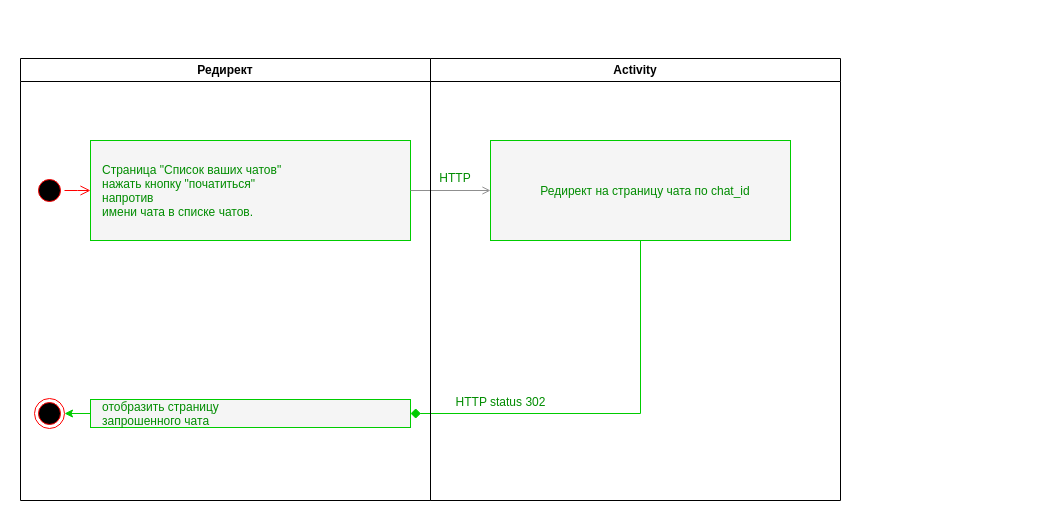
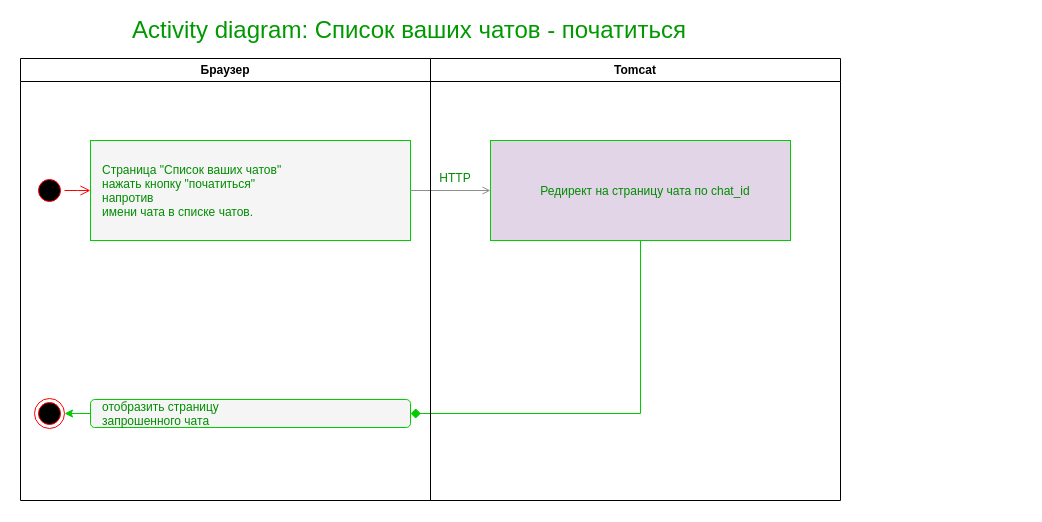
+ <mxCell id="15" value="Activity diagram: Список ваших чатов - початиться" style="text;html=1;strokeColor=none;fillColor=none;align=left;verticalAlign=middle;whiteSpace=wrap;rounded=0;fontSize=24;fontColor=#009900;" vertex="1" parent="1"><mxGeometry x="130" y="20" width="890" height="20" as="geometry" /></mxCell>
- <mxCell id="11" value="Редирект" style="swimlane;whiteSpace=wrap" vertex="1" parent="1"><mxGeometry x="20" y="58" width="410" height="442" as="geometry" /></mxCell>
+ <mxCell id="11" value="Браузер" style="swimlane;whiteSpace=wrap" vertex="1" parent="1"><mxGeometry x="20" y="58" width="410" height="442" as="geometry" /></mxCell>
- <mxCell id="13" value="Activity" style="swimlane;whiteSpace=wrap" vertex="1" parent="1"><mxGeometry x="430" y="58" width="410" height="442" as="geometry" /></mxCell>
+ <mxCell id="13" value="Tomcat" style="swimlane;whiteSpace=wrap" vertex="1" parent="1"><mxGeometry x="430" y="58" width="410" height="442" as="geometry" /></mxCell>
- <mxCell id="2" value="Редирект на страницу чата по chat_id" style="align=center;spacingLeft=10;fillColor=#f5f5f5;strokeColor=#00CC00;fontColor=#008C00;container=0;verticalAlign=middle;" vertex="1" parent="1"><mxGeometry x="490" y="140" width="300" height="100" as="geometry" /></mxCell>
+ <mxCell id="2" value="Редирект на страницу чата по chat_id" style="align=center;spacingLeft=10;fillColor=#e1d5e7;strokeColor=#00CC00;fontColor=#008C00;container=0;verticalAlign=middle;" vertex="1" parent="1"><mxGeometry x="490" y="140" width="300" height="100" as="geometry" /></mxCell>
- <mxCell id="14" value="HTTP status 302" style="text;html=1;fillColor=none;align=center;verticalAlign=middle;whiteSpace=wrap;rounded=0;fontColor=#008C00;container=0;" vertex="1" parent="13"><mxGeometry x="10" y="334" width="121" height="20" as="geometry" /></mxCell>
- <mxCell id="9" value="отобразить страницу &#10;запрошенного чата" style="align=left;spacingLeft=10;fillColor=#f5f5f5;strokeColor=#00CC00;fontColor=#008C00;container=0;" vertex="1" parent="1"><mxGeometry x="90" y="399" width="320" height="28" as="geometry" /></mxCell>
+ <mxCell id="9" value="отобразить страницу &#10;запрошенного чата" style="align=left;spacingLeft=10;fillColor=#f5f5f5;strokeColor=#00CC00;fontColor=#008C00;container=0;rounded=1;" vertex="1" parent="1"><mxGeometry x="90" y="399" width="320" height="28" as="geometry" /></mxCell>
